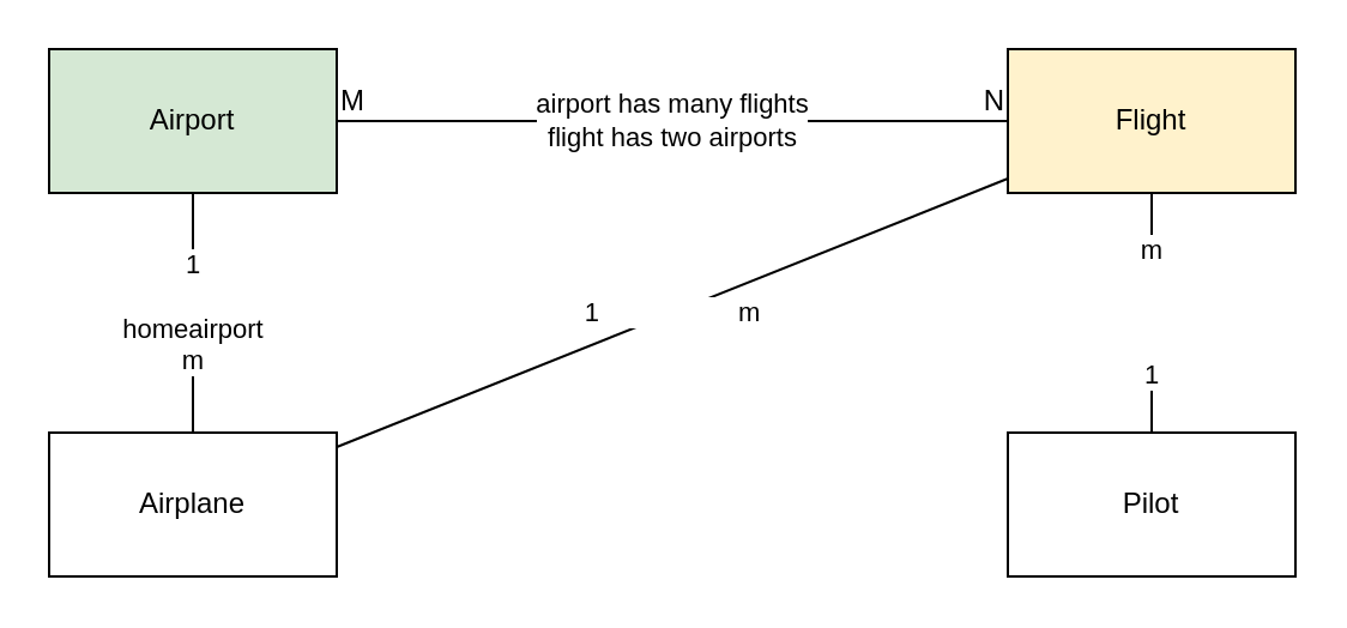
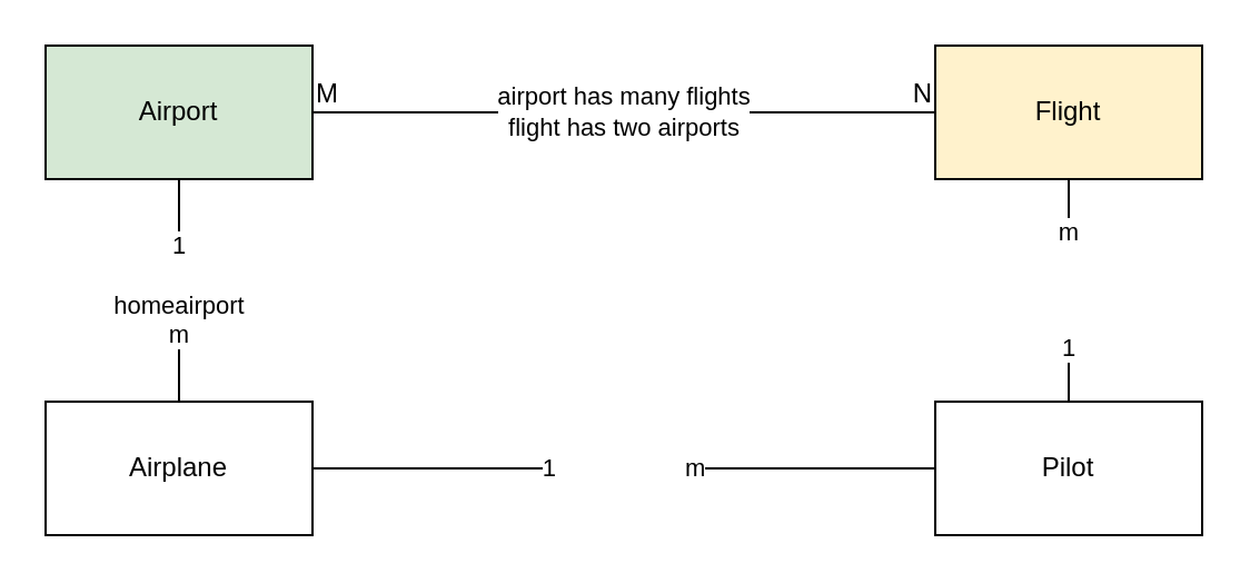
- <mxCell id="10" value="&lt;div&gt;&lt;span style=&quot;background-color: light-dark(#ffffff, var(--ge-dark-color, #121212)); color: light-dark(rgb(0, 0, 0), rgb(255, 255, 255));&quot;&gt;1&amp;nbsp; &amp;nbsp; &amp;nbsp; &amp;nbsp; &amp;nbsp; &amp;nbsp; &amp;nbsp; &amp;nbsp; &amp;nbsp; &amp;nbsp;m&lt;/span&gt;&lt;/div&gt;" style="endArrow=none;html=1;rounded=0;" edge="1" parent="1" source="5" target="2"><mxGeometry width="50" height="50" relative="1" as="geometry"><mxPoint x="300" y="180" as="sourcePoint" /><mxPoint x="350" y="130" as="targetPoint" /></mxGeometry></mxCell>
+ <mxCell id="10" value="&lt;div&gt;&lt;span style=&quot;background-color: light-dark(#ffffff, var(--ge-dark-color, #121212)); color: light-dark(rgb(0, 0, 0), rgb(255, 255, 255));&quot;&gt;1&amp;nbsp; &amp;nbsp; &amp;nbsp; &amp;nbsp; &amp;nbsp; &amp;nbsp; &amp;nbsp; &amp;nbsp; &amp;nbsp; &amp;nbsp;m&lt;/span&gt;&lt;/div&gt;" style="endArrow=none;html=1;rounded=0;" edge="1" parent="1" source="5" target="3"><mxGeometry width="50" height="50" relative="1" as="geometry"><mxPoint x="300" y="180" as="sourcePoint" /><mxPoint x="350" y="130" as="targetPoint" /></mxGeometry></mxCell>
